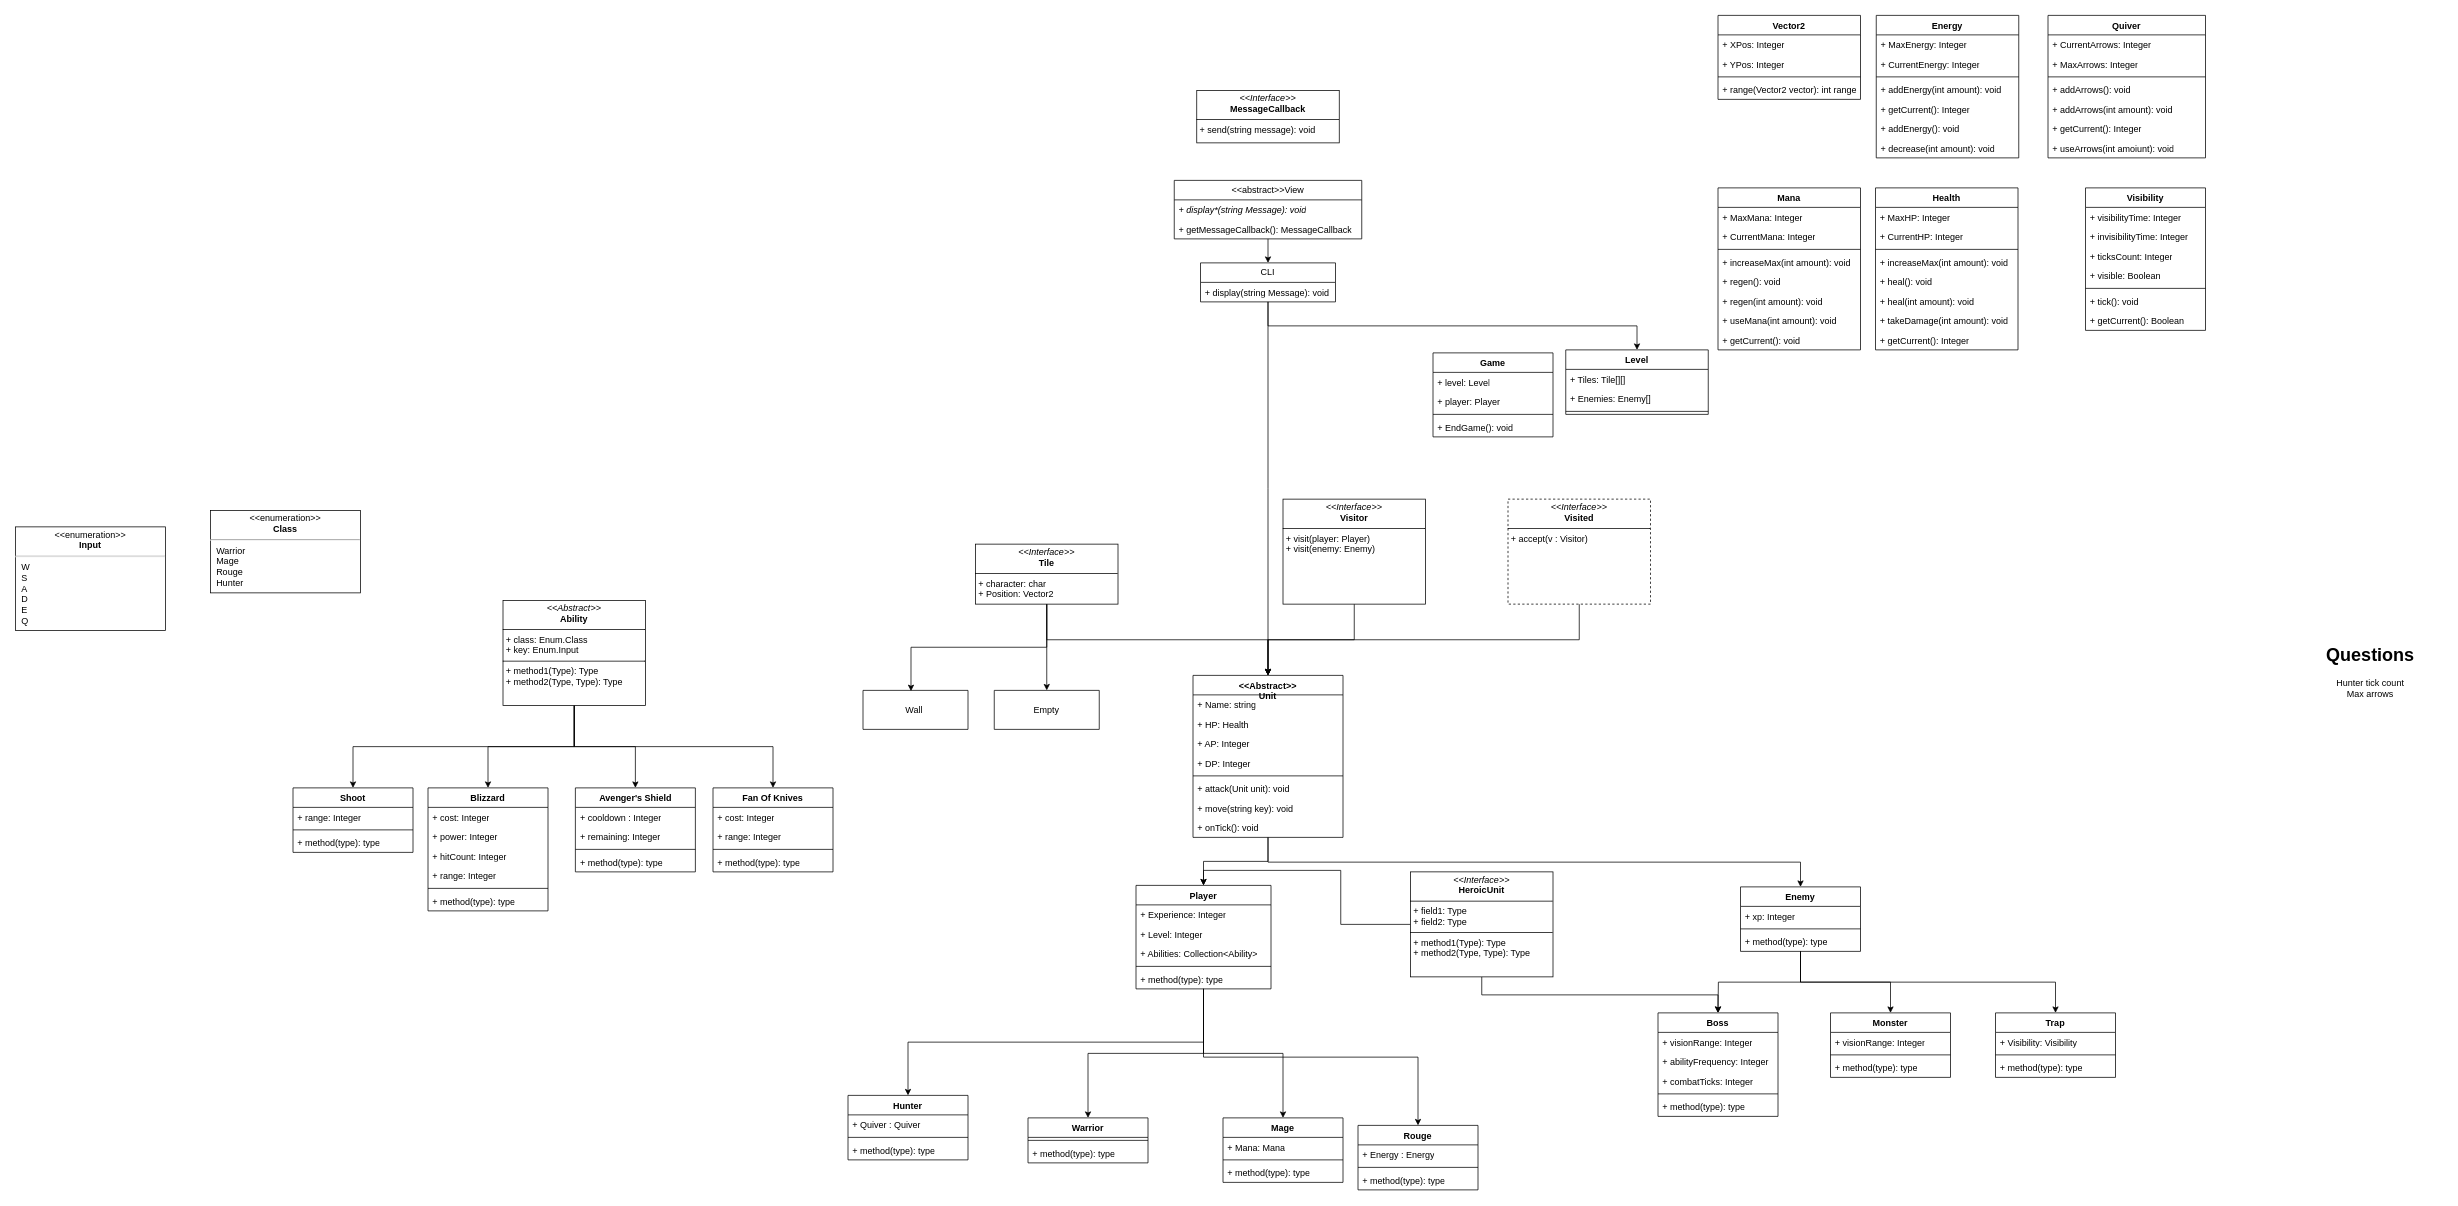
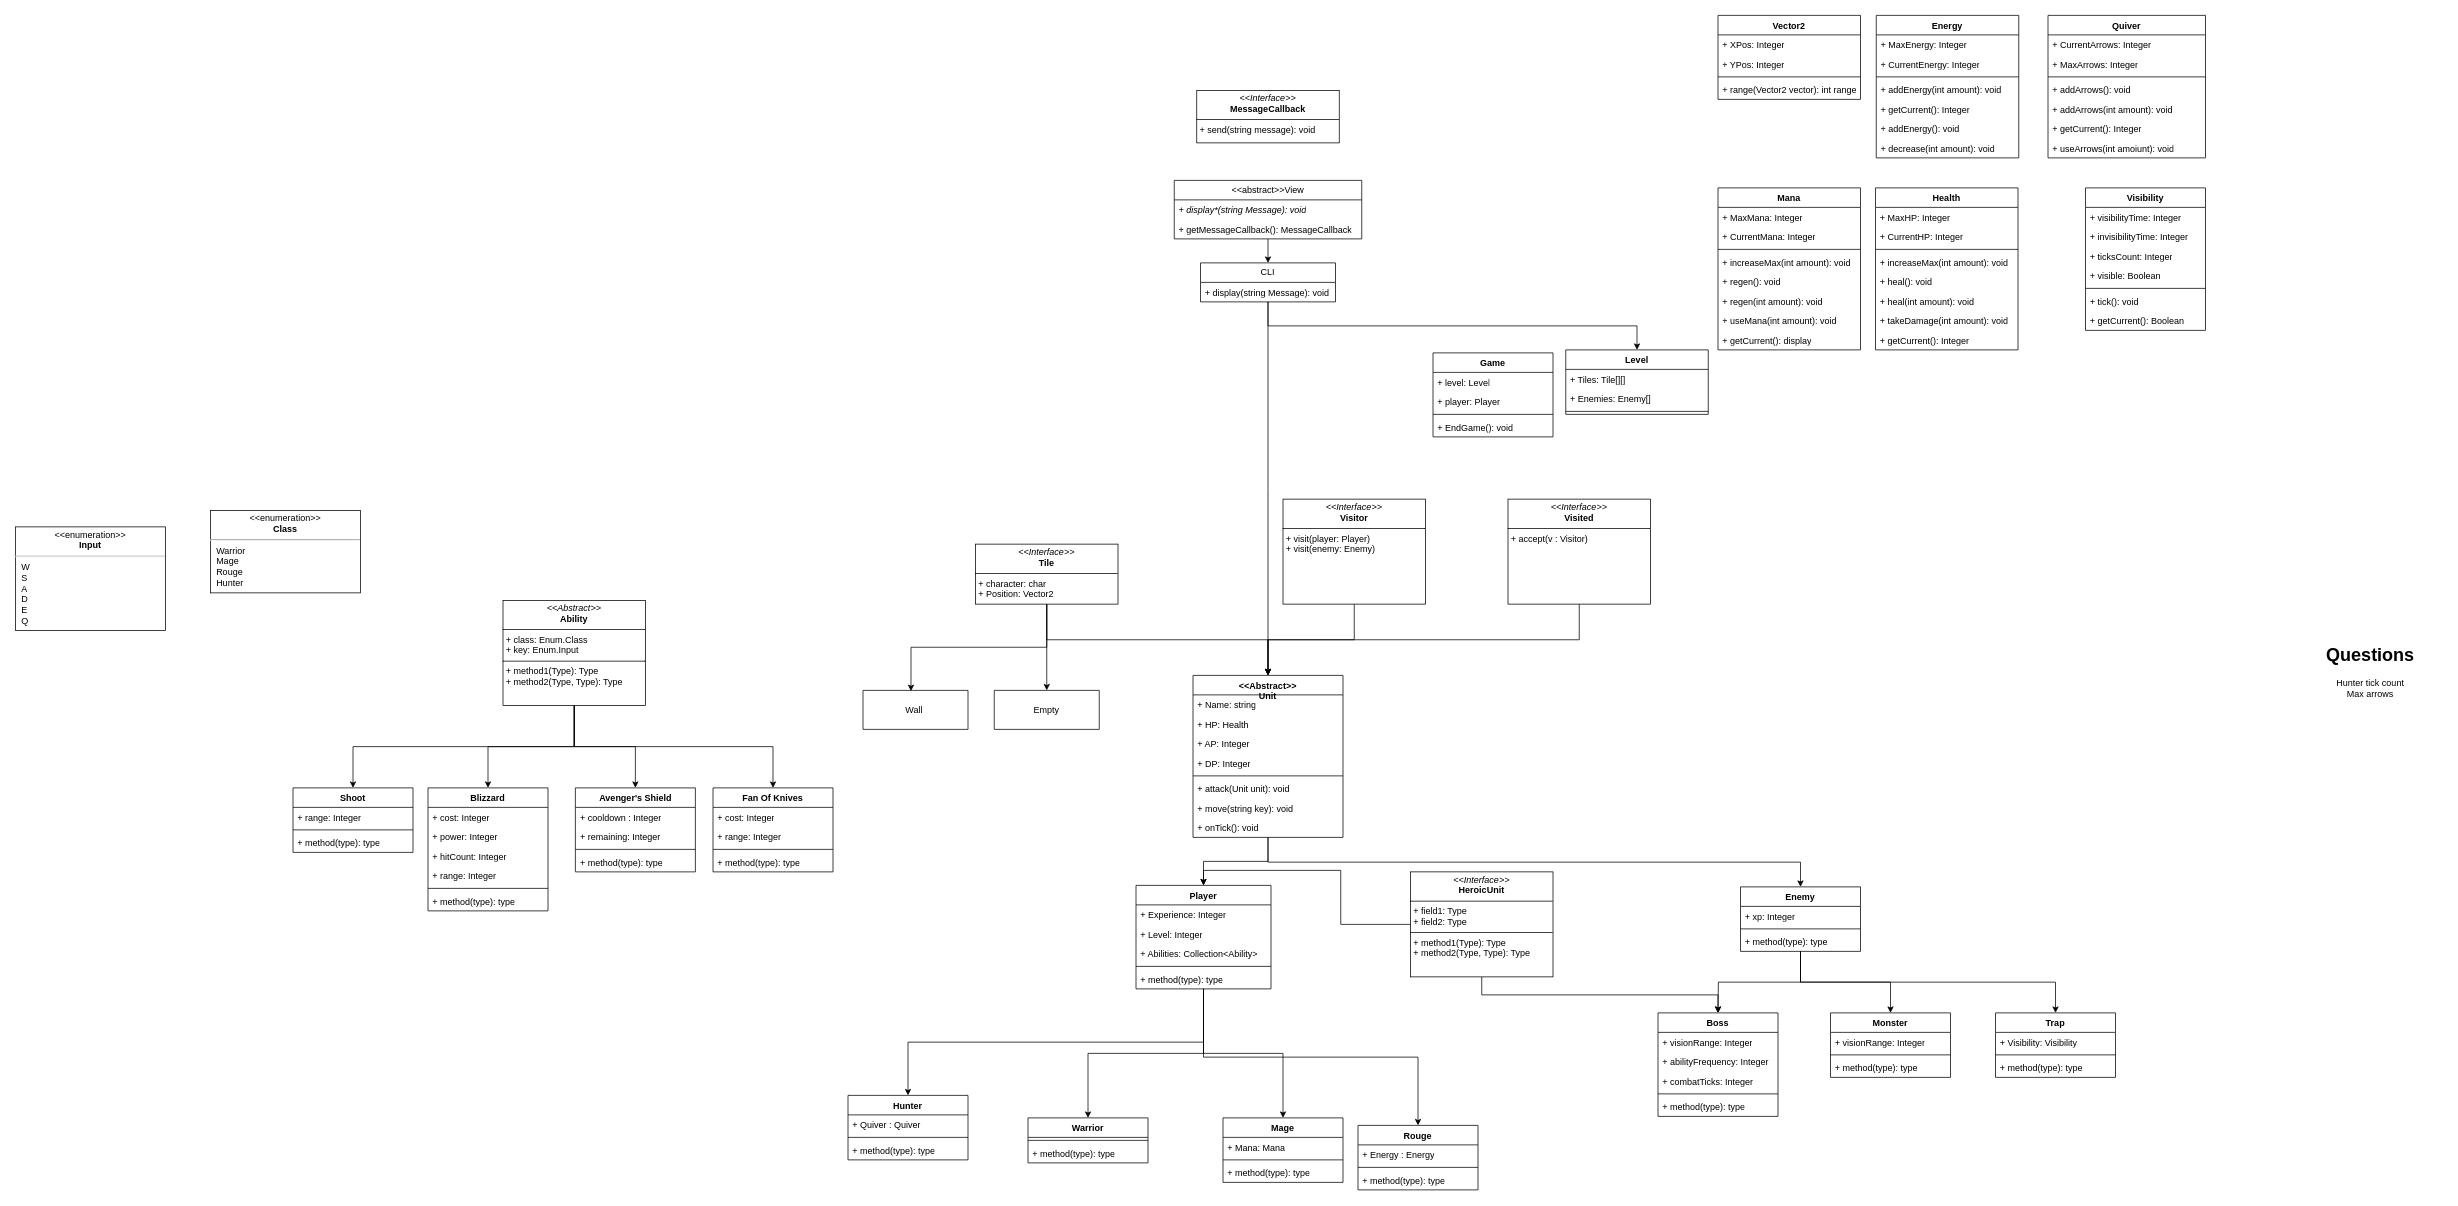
- <mxCell id="139" value="+ getCurrent(): void" style="text;strokeColor=none;fillColor=none;align=left;verticalAlign=top;spacingLeft=4;spacingRight=4;overflow=hidden;rotatable=0;points=[[0,0.5],[1,0.5]];portConstraint=eastwest;whiteSpace=wrap;html=1;" vertex="1" parent="131"><mxGeometry y="190" width="190" height="26" as="geometry" /></mxCell>
+ <mxCell id="139" value="+ getCurrent(): display" style="text;strokeColor=none;fillColor=none;align=left;verticalAlign=top;spacingLeft=4;spacingRight=4;overflow=hidden;rotatable=0;points=[[0,0.5],[1,0.5]];portConstraint=eastwest;whiteSpace=wrap;html=1;" vertex="1" parent="131"><mxGeometry y="190" width="190" height="26" as="geometry" /></mxCell>
- <mxCell id="108" value="&lt;p style=&quot;margin:0px;margin-top:4px;text-align:center;&quot;&gt;&lt;i&gt;&amp;lt;&amp;lt;Interface&amp;gt;&amp;gt;&lt;/i&gt;&lt;br&gt;&lt;b&gt;Visited&lt;/b&gt;&lt;/p&gt;&lt;hr size=&quot;1&quot; style=&quot;border-style:solid;&quot;&gt;&lt;p style=&quot;margin:0px;margin-left:4px;&quot;&gt;+ accept(v : Visitor)&lt;/p&gt;" style="verticalAlign=top;align=left;overflow=fill;html=1;whiteSpace=wrap;dashed=1;" vertex="1" parent="1"><mxGeometry x="2010" y="665" width="190" height="140" as="geometry" /></mxCell>
+ <mxCell id="108" value="&lt;p style=&quot;margin:0px;margin-top:4px;text-align:center;&quot;&gt;&lt;i&gt;&amp;lt;&amp;lt;Interface&amp;gt;&amp;gt;&lt;/i&gt;&lt;br&gt;&lt;b&gt;Visited&lt;/b&gt;&lt;/p&gt;&lt;hr size=&quot;1&quot; style=&quot;border-style:solid;&quot;&gt;&lt;p style=&quot;margin:0px;margin-left:4px;&quot;&gt;+ accept(v : Visitor)&lt;/p&gt;" style="verticalAlign=top;align=left;overflow=fill;html=1;whiteSpace=wrap;" vertex="1" parent="1"><mxGeometry x="2010" y="665" width="190" height="140" as="geometry" /></mxCell>
